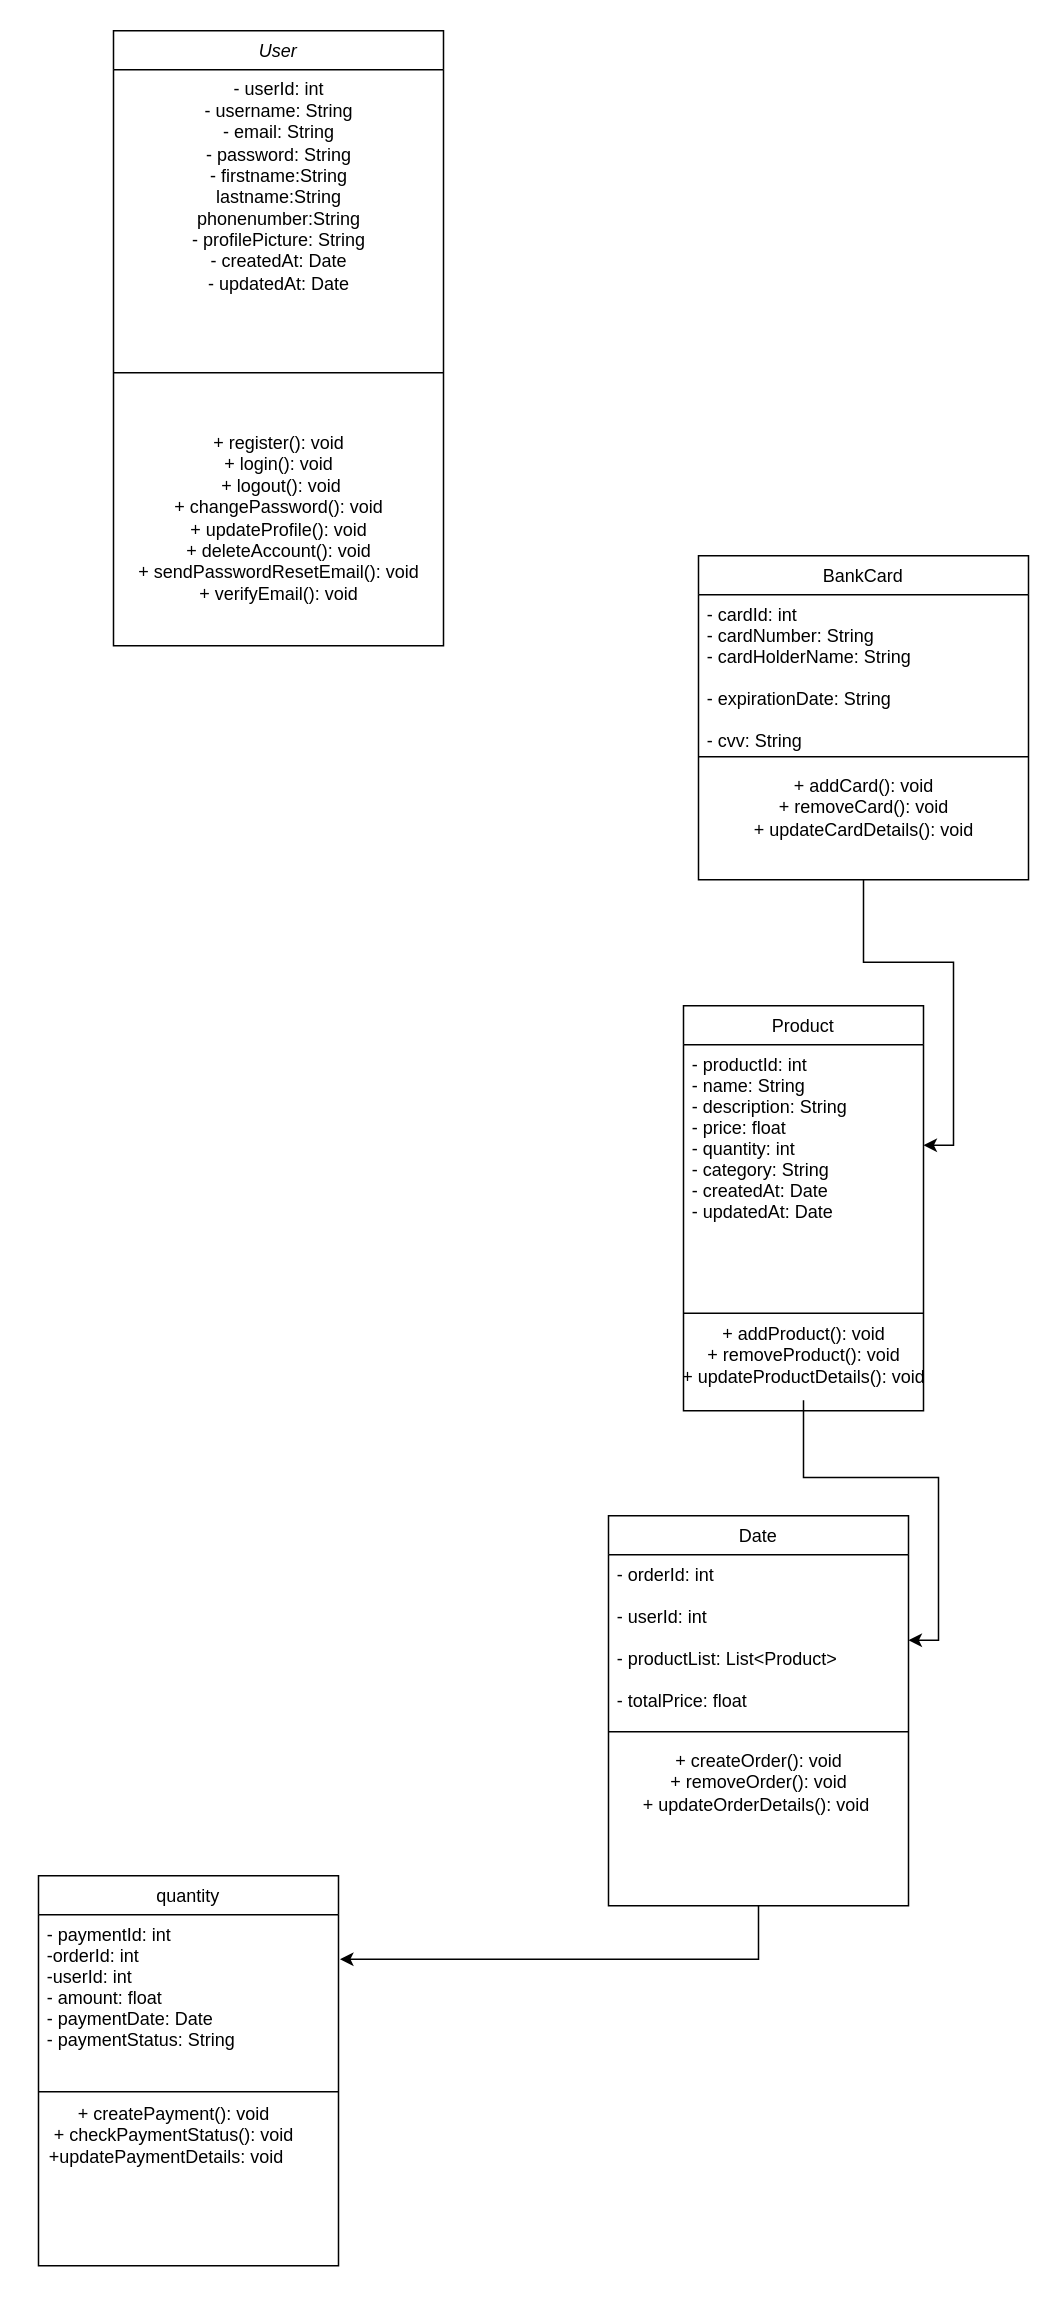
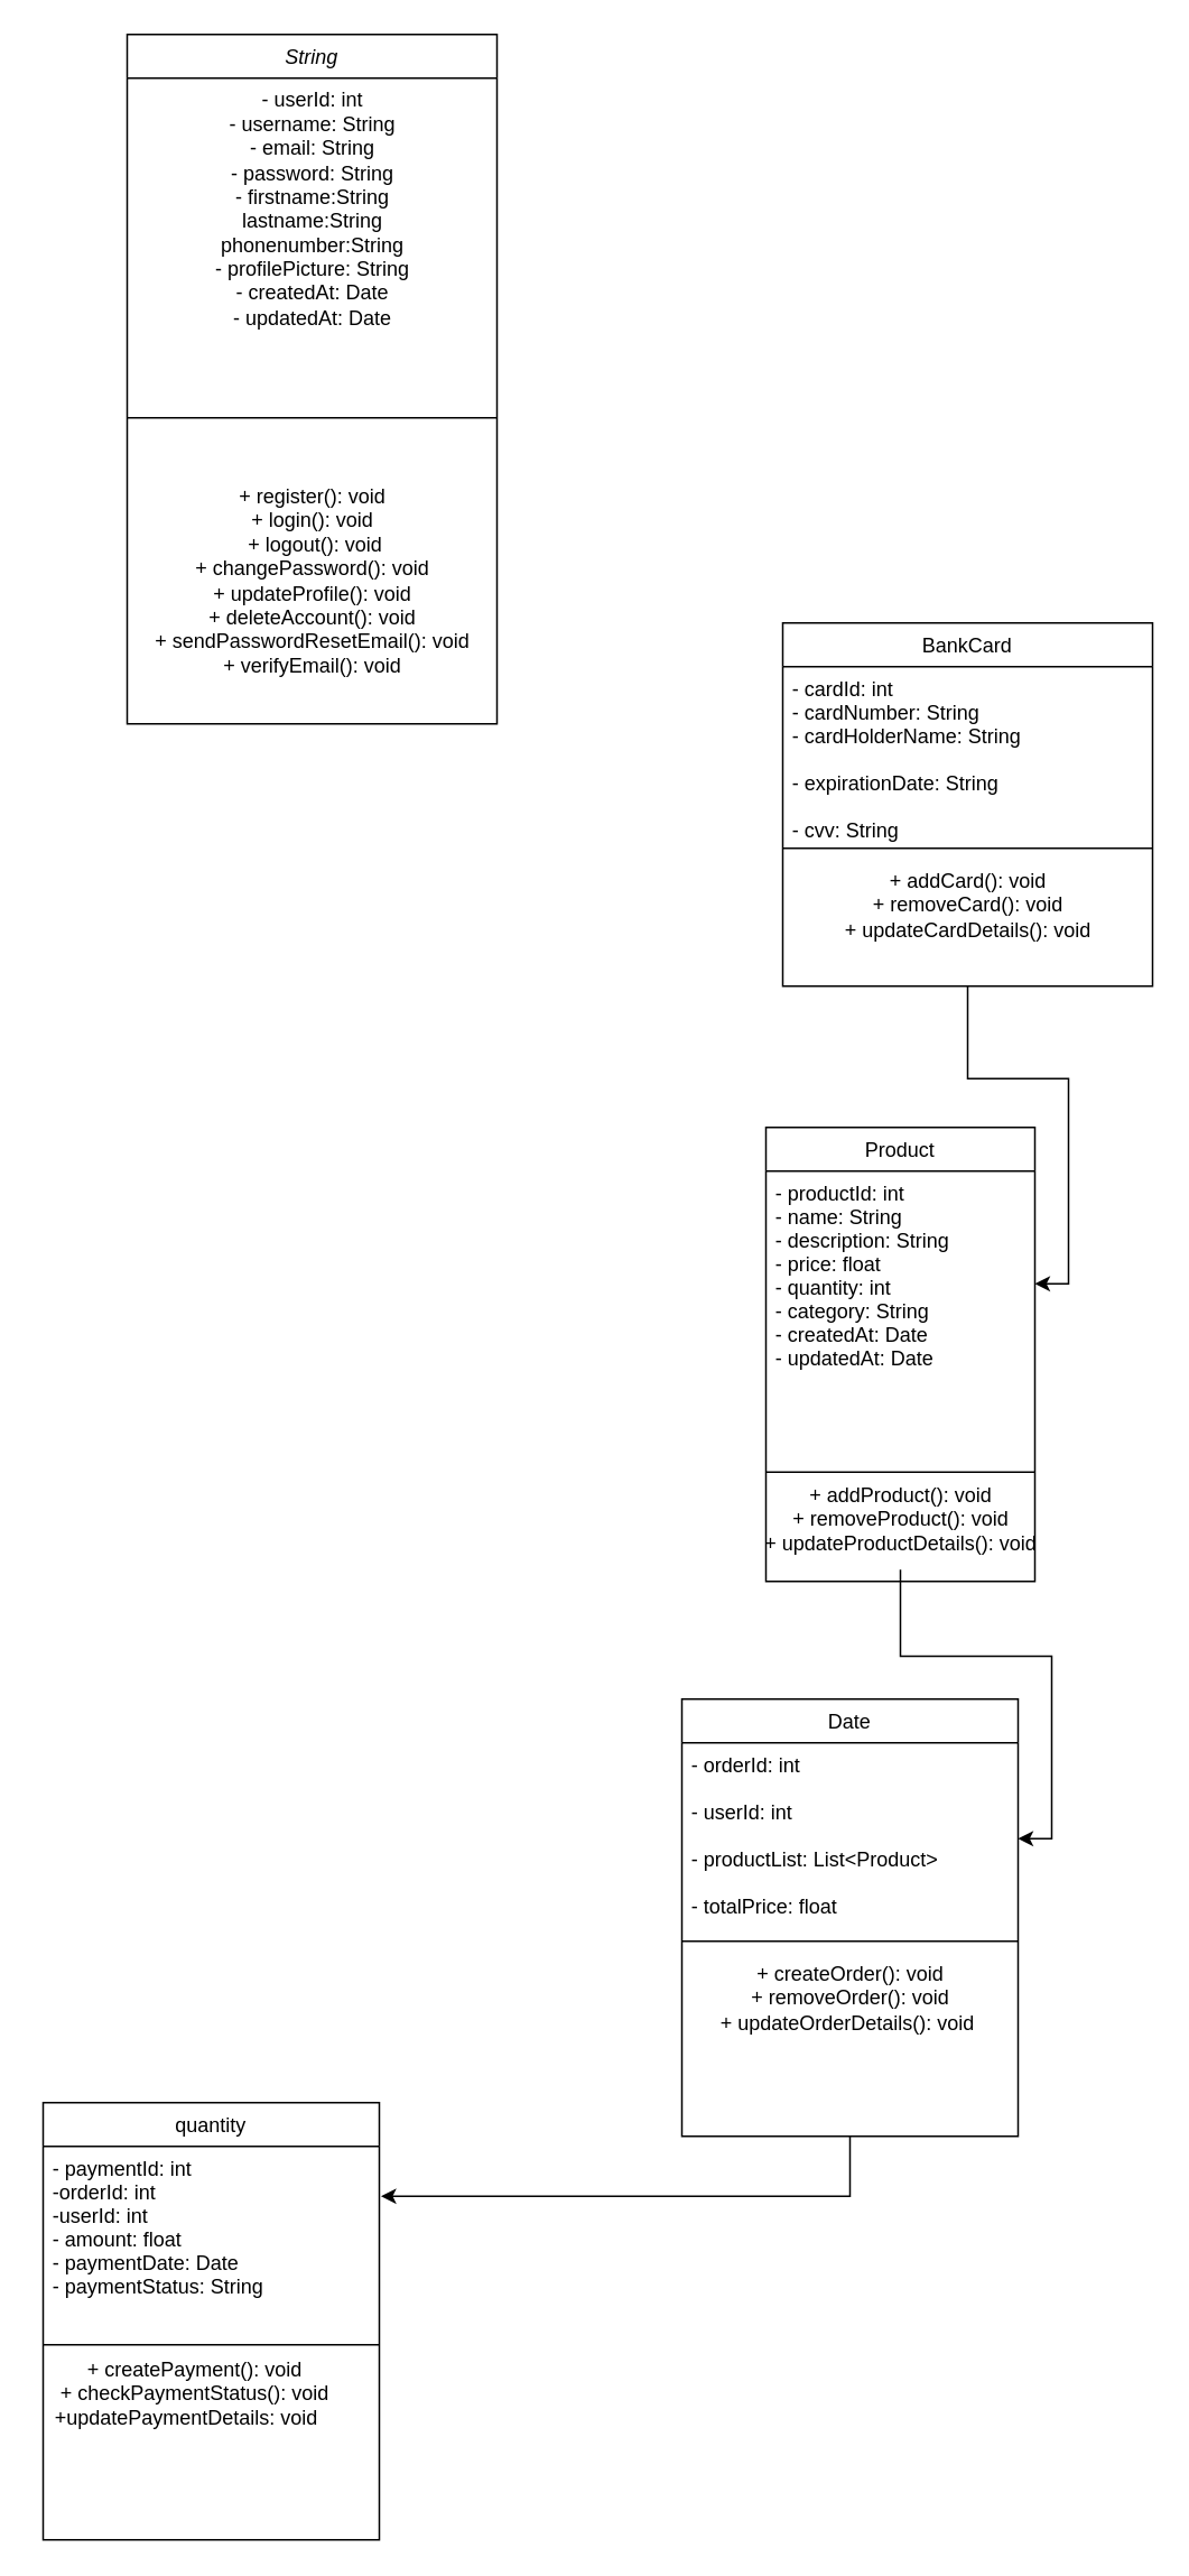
- <mxCell id="3" value="User" style="swimlane;fontStyle=2;align=center;verticalAlign=top;childLayout=stackLayout;horizontal=1;startSize=26;horizontalStack=0;resizeParent=1;resizeLast=0;collapsible=1;marginBottom=0;rounded=0;shadow=0;strokeWidth=1;" parent="1" vertex="1"><mxGeometry x="75" y="20" width="220" height="410" as="geometry"><mxRectangle x="230" y="140" width="160" height="26" as="alternateBounds" /></mxGeometry></mxCell>
+ <mxCell id="3" value="String" style="swimlane;fontStyle=2;align=center;verticalAlign=top;childLayout=stackLayout;horizontal=1;startSize=26;horizontalStack=0;resizeParent=1;resizeLast=0;collapsible=1;marginBottom=0;rounded=0;shadow=0;strokeWidth=1;" parent="1" vertex="1"><mxGeometry x="75" y="20" width="220" height="410" as="geometry"><mxRectangle x="230" y="140" width="160" height="26" as="alternateBounds" /></mxGeometry></mxCell>
